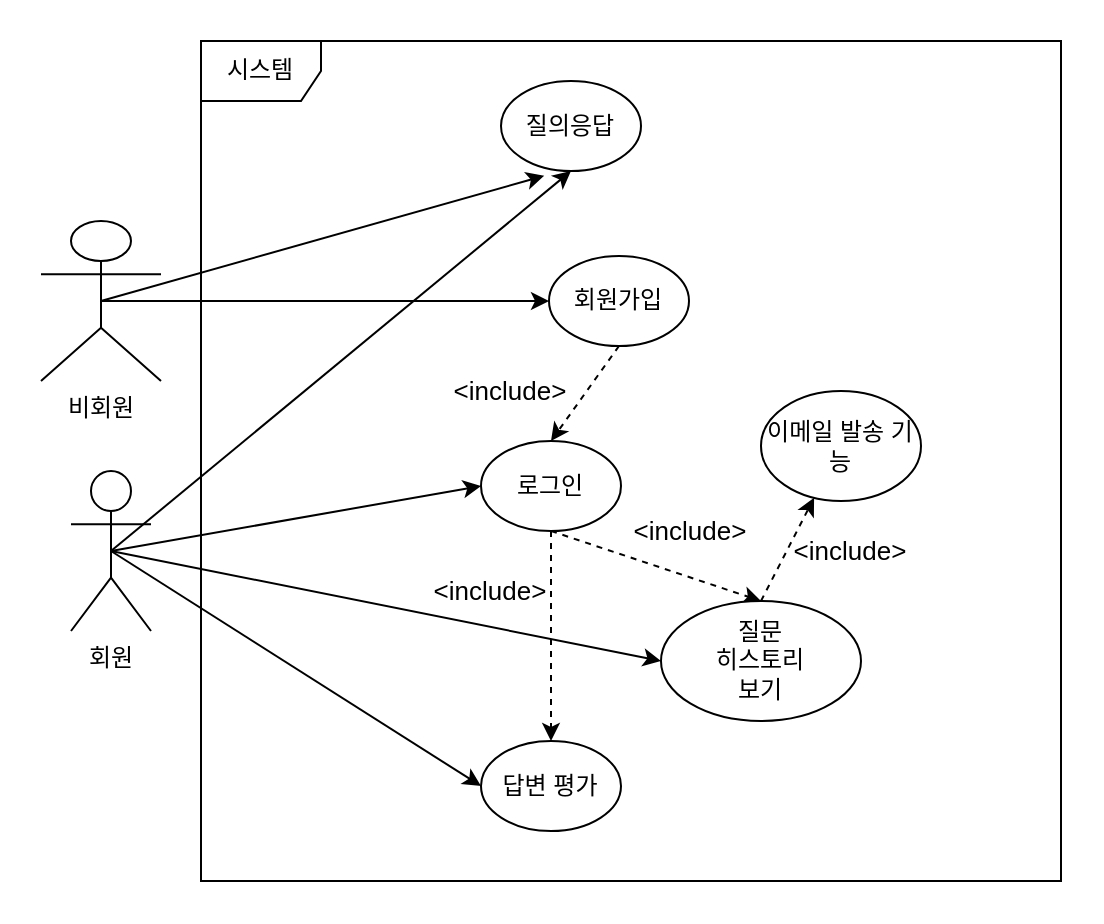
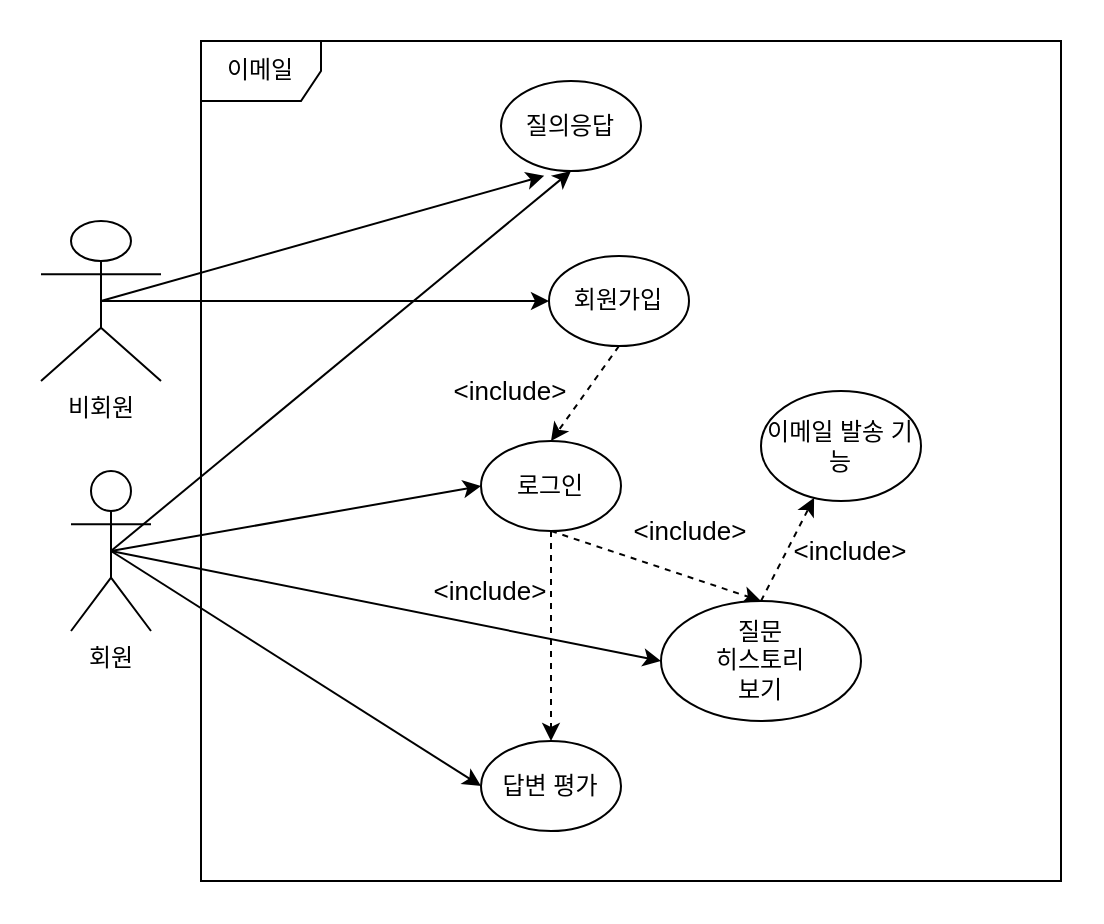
- <mxCell id="22" value="시스템" style="shape=umlFrame;whiteSpace=wrap;html=1;pointerEvents=0;" vertex="1" parent="1"><mxGeometry x="100" y="20" width="430" height="420" as="geometry" /></mxCell>
+ <mxCell id="22" value="이메일" style="shape=umlFrame;whiteSpace=wrap;html=1;pointerEvents=0;" vertex="1" parent="1"><mxGeometry x="100" y="20" width="430" height="420" as="geometry" /></mxCell>
